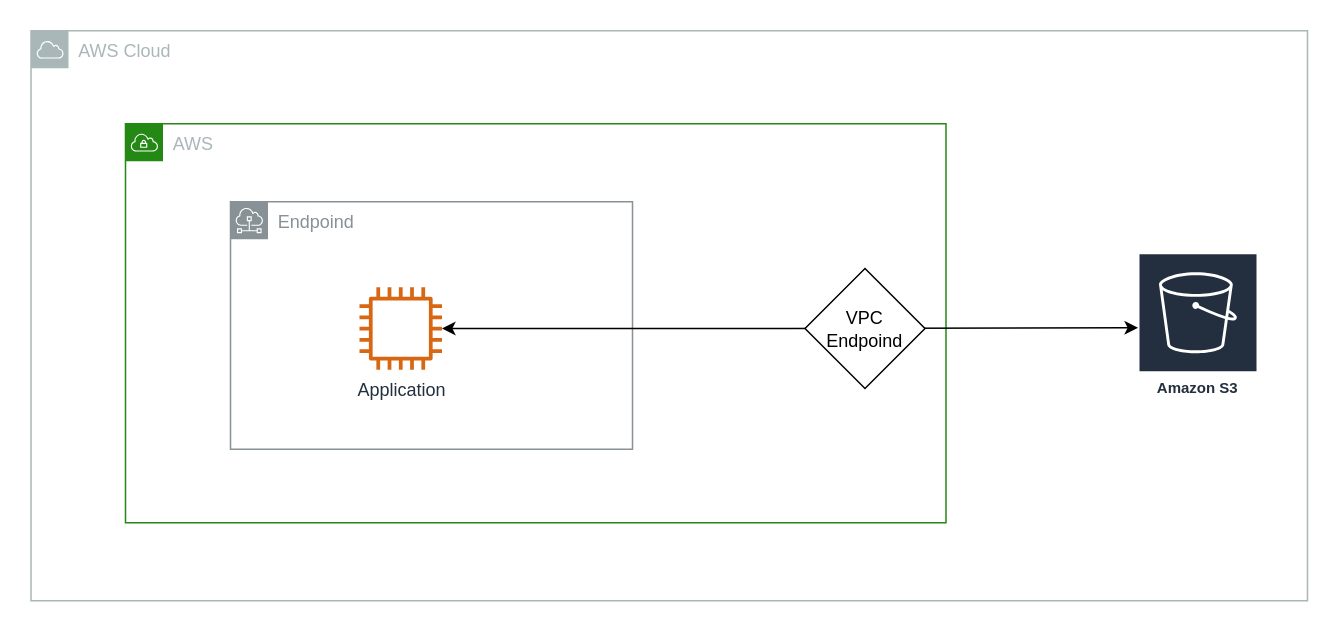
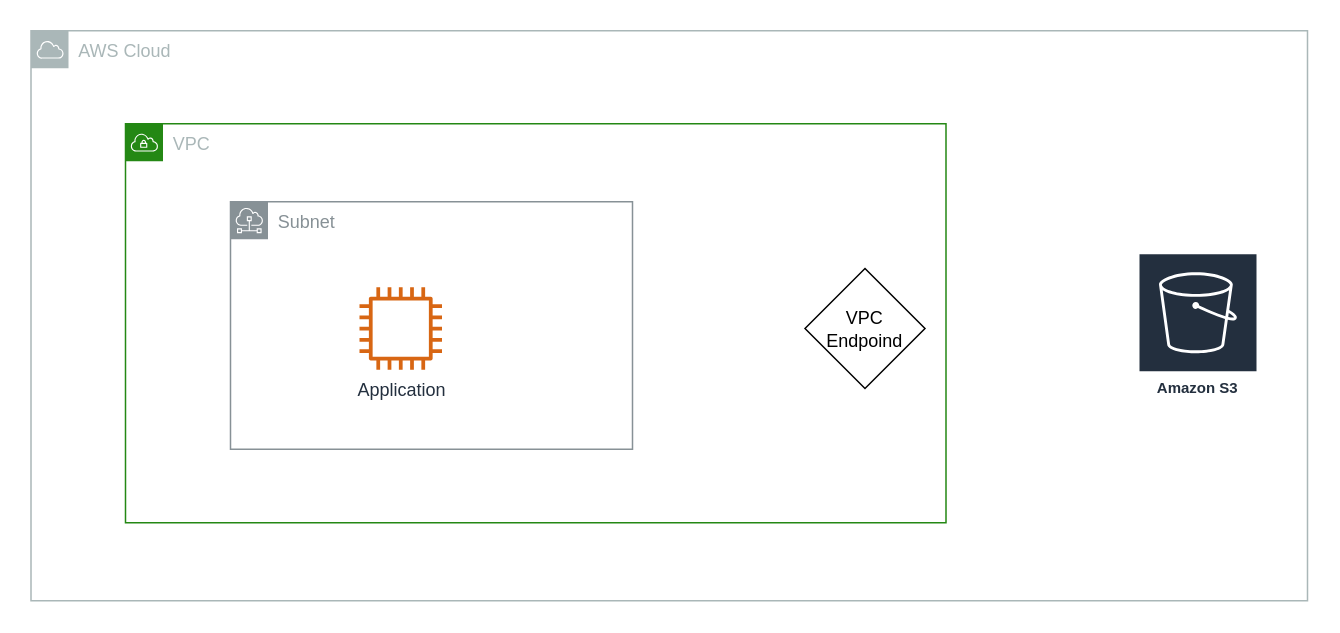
- <mxCell id="3" value="AWS" style="points=[[0,0],[0.25,0],[0.5,0],[0.75,0],[1,0],[1,0.25],[1,0.5],[1,0.75],[1,1],[0.75,1],[0.5,1],[0.25,1],[0,1],[0,0.75],[0,0.5],[0,0.25]];outlineConnect=0;gradientColor=none;html=1;whiteSpace=wrap;fontSize=12;fontStyle=0;shape=mxgraph.aws4.group;grIcon=mxgraph.aws4.group_vpc;strokeColor=#248814;fillColor=none;verticalAlign=top;align=left;spacingLeft=30;fontColor=#AAB7B8;dashed=0;" vertex="1" parent="1"><mxGeometry x="83" y="82" width="547" height="266" as="geometry" /></mxCell>
+ <mxCell id="3" value="VPC" style="points=[[0,0],[0.25,0],[0.5,0],[0.75,0],[1,0],[1,0.25],[1,0.5],[1,0.75],[1,1],[0.75,1],[0.5,1],[0.25,1],[0,1],[0,0.75],[0,0.5],[0,0.25]];outlineConnect=0;gradientColor=none;html=1;whiteSpace=wrap;fontSize=12;fontStyle=0;shape=mxgraph.aws4.group;grIcon=mxgraph.aws4.group_vpc;strokeColor=#248814;fillColor=none;verticalAlign=top;align=left;spacingLeft=30;fontColor=#AAB7B8;dashed=0;" vertex="1" parent="1"><mxGeometry x="83" y="82" width="547" height="266" as="geometry" /></mxCell>
- <mxCell id="4" value="Endpoind" style="outlineConnect=0;gradientColor=none;html=1;whiteSpace=wrap;fontSize=12;fontStyle=0;shape=mxgraph.aws4.group;grIcon=mxgraph.aws4.group_subnet;strokeColor=#879196;fillColor=none;verticalAlign=top;align=left;spacingLeft=30;fontColor=#879196;dashed=0;" vertex="1" parent="1"><mxGeometry x="153" y="134" width="268" height="165" as="geometry" /></mxCell>
+ <mxCell id="4" value="Subnet" style="outlineConnect=0;gradientColor=none;html=1;whiteSpace=wrap;fontSize=12;fontStyle=0;shape=mxgraph.aws4.group;grIcon=mxgraph.aws4.group_subnet;strokeColor=#879196;fillColor=none;verticalAlign=top;align=left;spacingLeft=30;fontColor=#879196;dashed=0;" vertex="1" parent="1"><mxGeometry x="153" y="134" width="268" height="165" as="geometry" /></mxCell>
- <mxCell id="6" style="edgeStyle=orthogonalEdgeStyle;rounded=0;orthogonalLoop=1;jettySize=auto;html=1;startArrow=classic;startFill=1;endArrow=classic;endFill=1;" edge="1" parent="1" source="7" target="5"><mxGeometry relative="1" as="geometry" /></mxCell>
